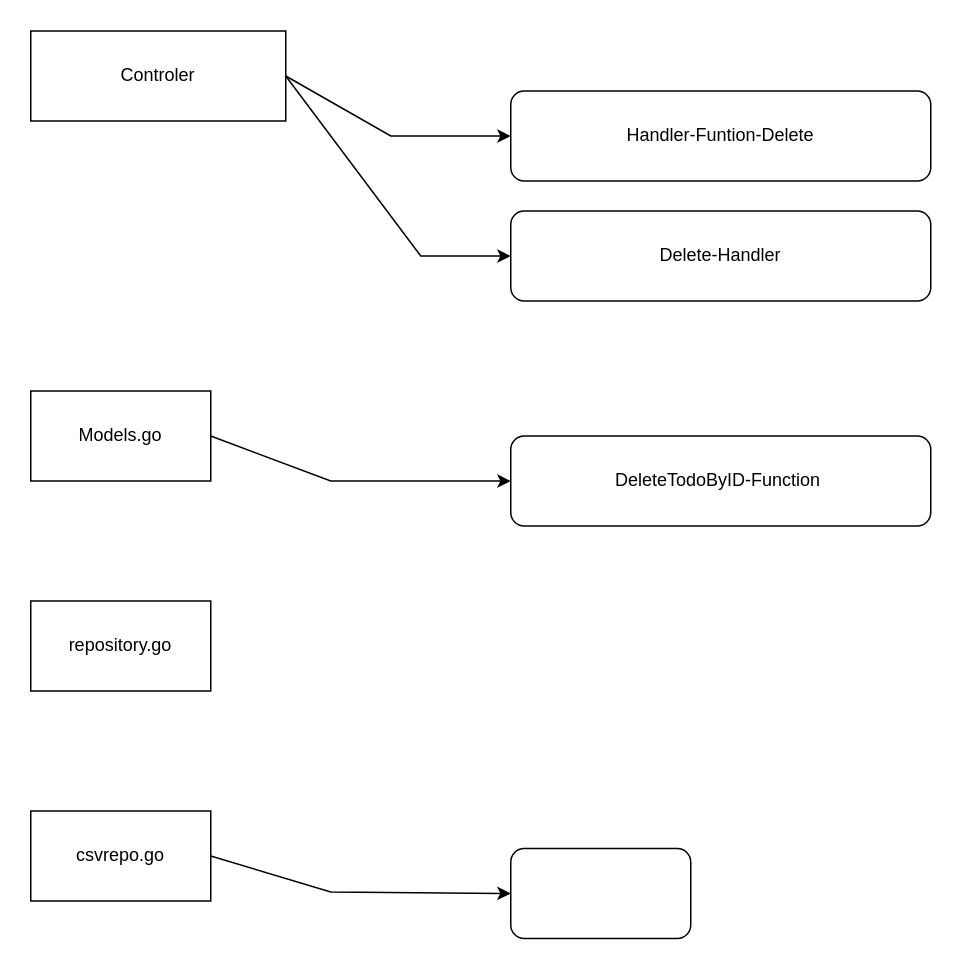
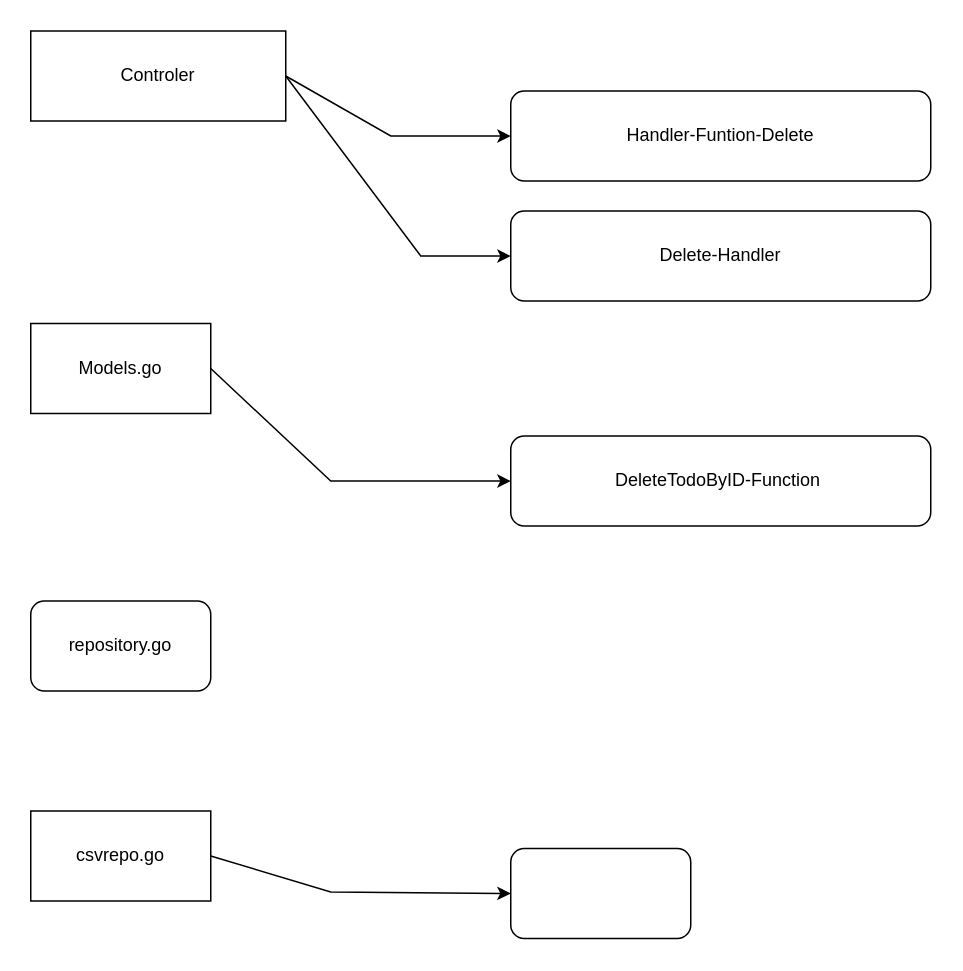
- <mxCell id="7" value="Models.go" style="rounded=0;whiteSpace=wrap;html=1;" parent="1" vertex="1"><mxGeometry x="20" y="260" width="120" height="60" as="geometry" /></mxCell>
+ <mxCell id="7" value="Models.go" style="rounded=0;whiteSpace=wrap;html=1;" parent="1" vertex="1"><mxGeometry x="20" y="215" width="120" height="60" as="geometry" /></mxCell>
- <mxCell id="10" value="repository.go" style="rounded=0;whiteSpace=wrap;html=1;" parent="1" vertex="1"><mxGeometry x="20" y="400" width="120" height="60" as="geometry" /></mxCell>
+ <mxCell id="10" value="repository.go" style="whiteSpace=wrap;html=1;rounded=1;" parent="1" vertex="1"><mxGeometry x="20" y="400" width="120" height="60" as="geometry" /></mxCell>
